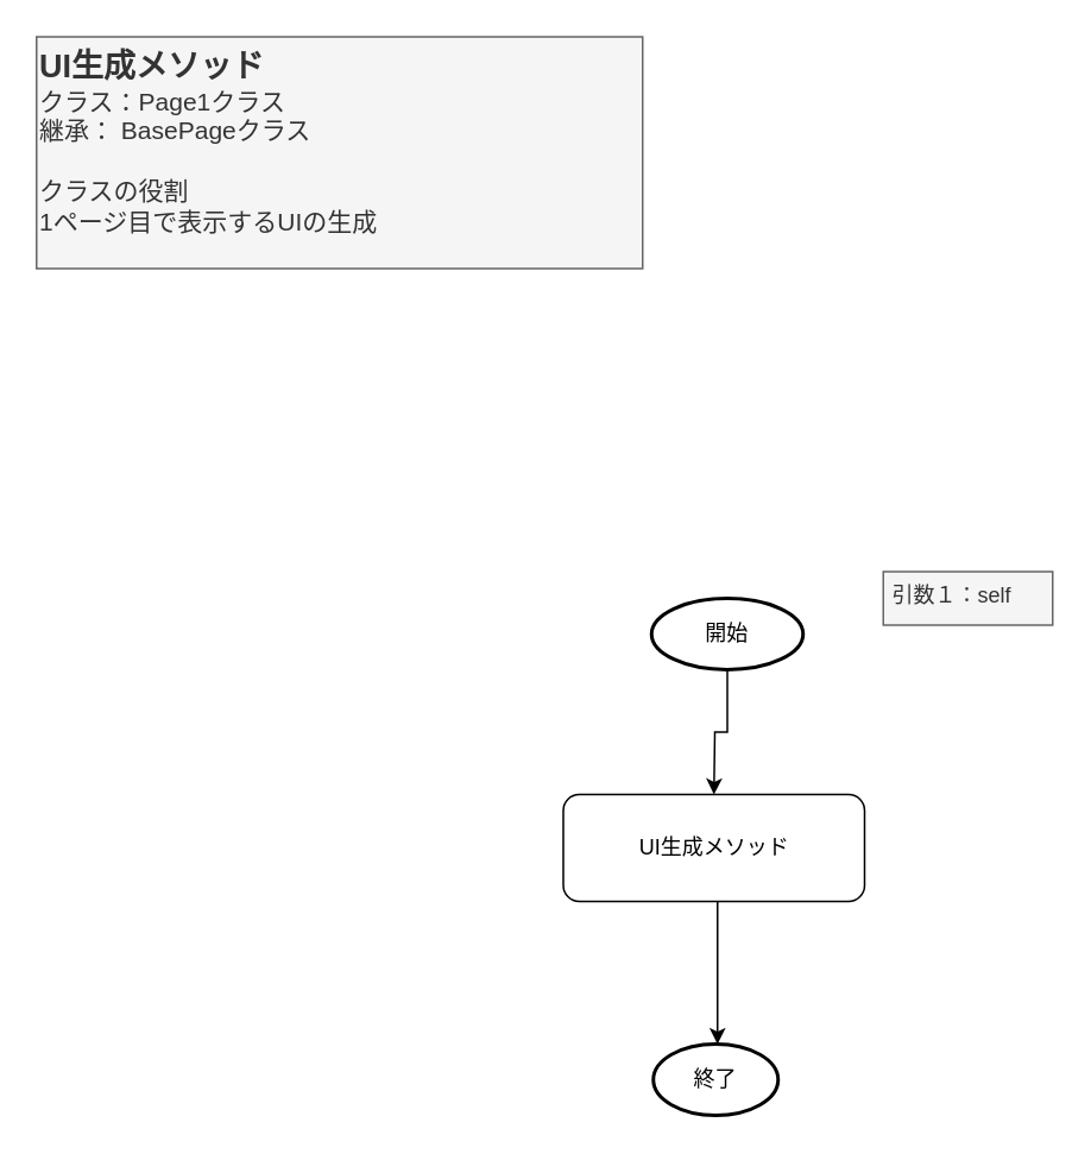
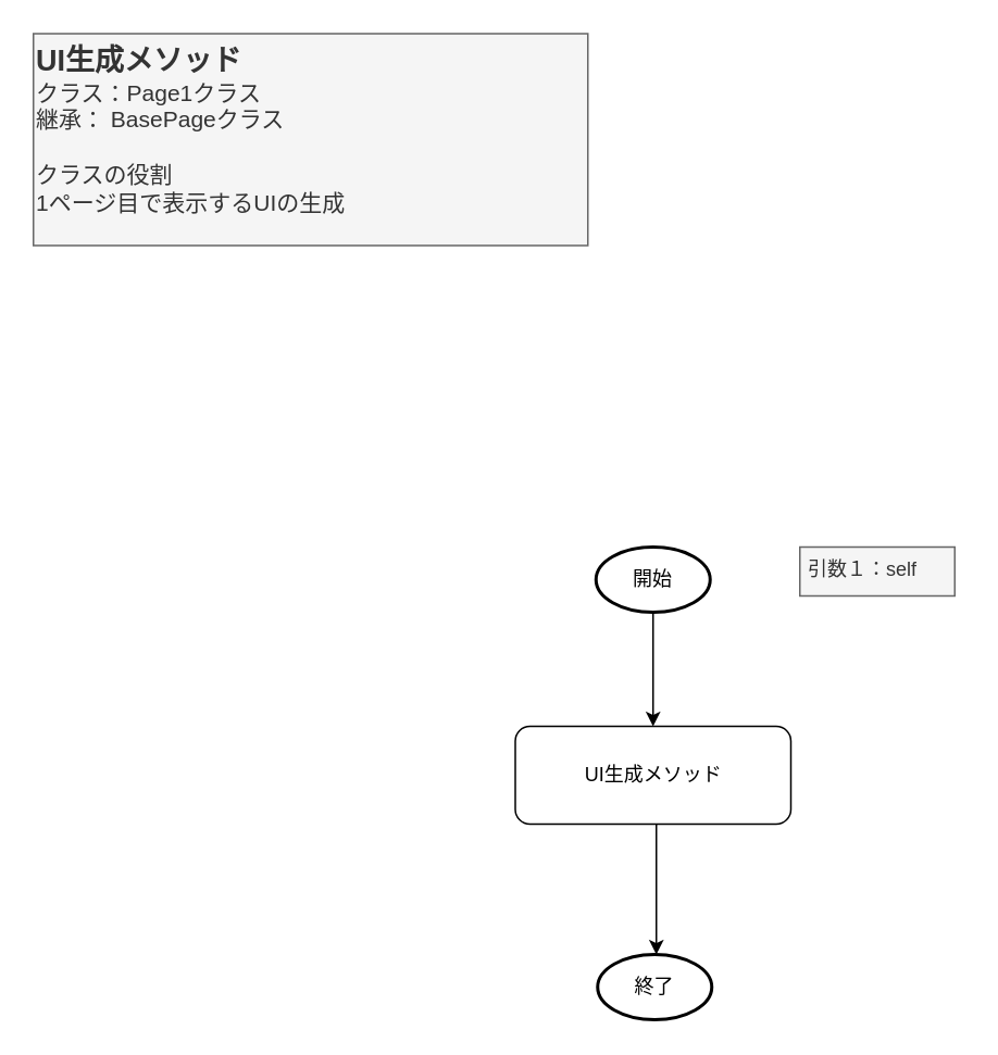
- <mxCell id="6" value="&amp;nbsp;引数１：self" style="text;html=1;align=left;verticalAlign=top;whiteSpace=wrap;rounded=0;fillColor=#f5f5f5;fontColor=#333333;strokeColor=#666666;" parent="1" vertex="1"><mxGeometry x="495" y="320" width="95" height="30" as="geometry" /></mxCell>
+ <mxCell id="6" value="&amp;nbsp;引数１：self" style="text;html=1;align=left;verticalAlign=top;whiteSpace=wrap;rounded=0;fillColor=#f5f5f5;fontColor=#333333;strokeColor=#666666;" parent="1" vertex="1"><mxGeometry x="490" y="335" width="95" height="30" as="geometry" /></mxCell>
- <mxCell id="3" value="開始" style="strokeWidth=2;html=1;shape=mxgraph.flowchart.start_1;whiteSpace=wrap;" parent="1" vertex="1"><mxGeometry x="365" y="335" width="85" height="40" as="geometry" /></mxCell>
+ <mxCell id="3" value="開始" style="strokeWidth=2;html=1;shape=mxgraph.flowchart.start_1;whiteSpace=wrap;" parent="1" vertex="1"><mxGeometry x="365" y="335" width="70" height="40" as="geometry" /></mxCell>
